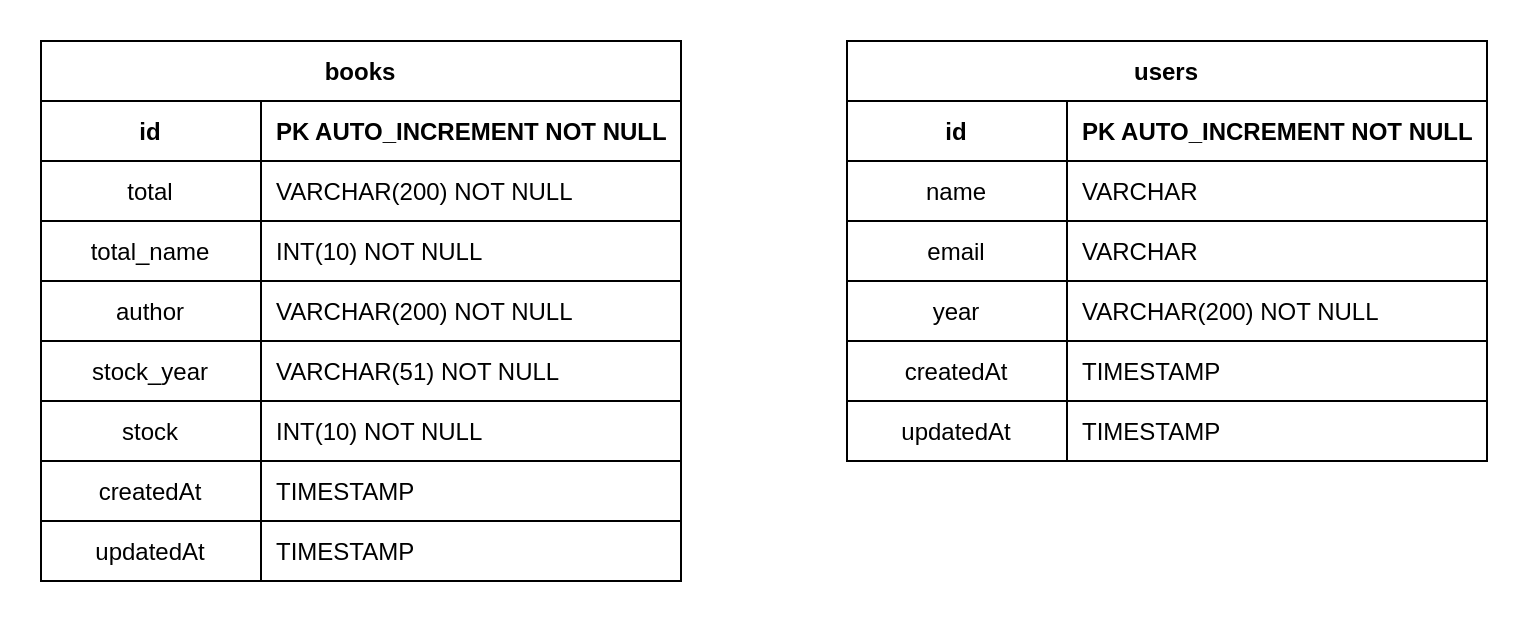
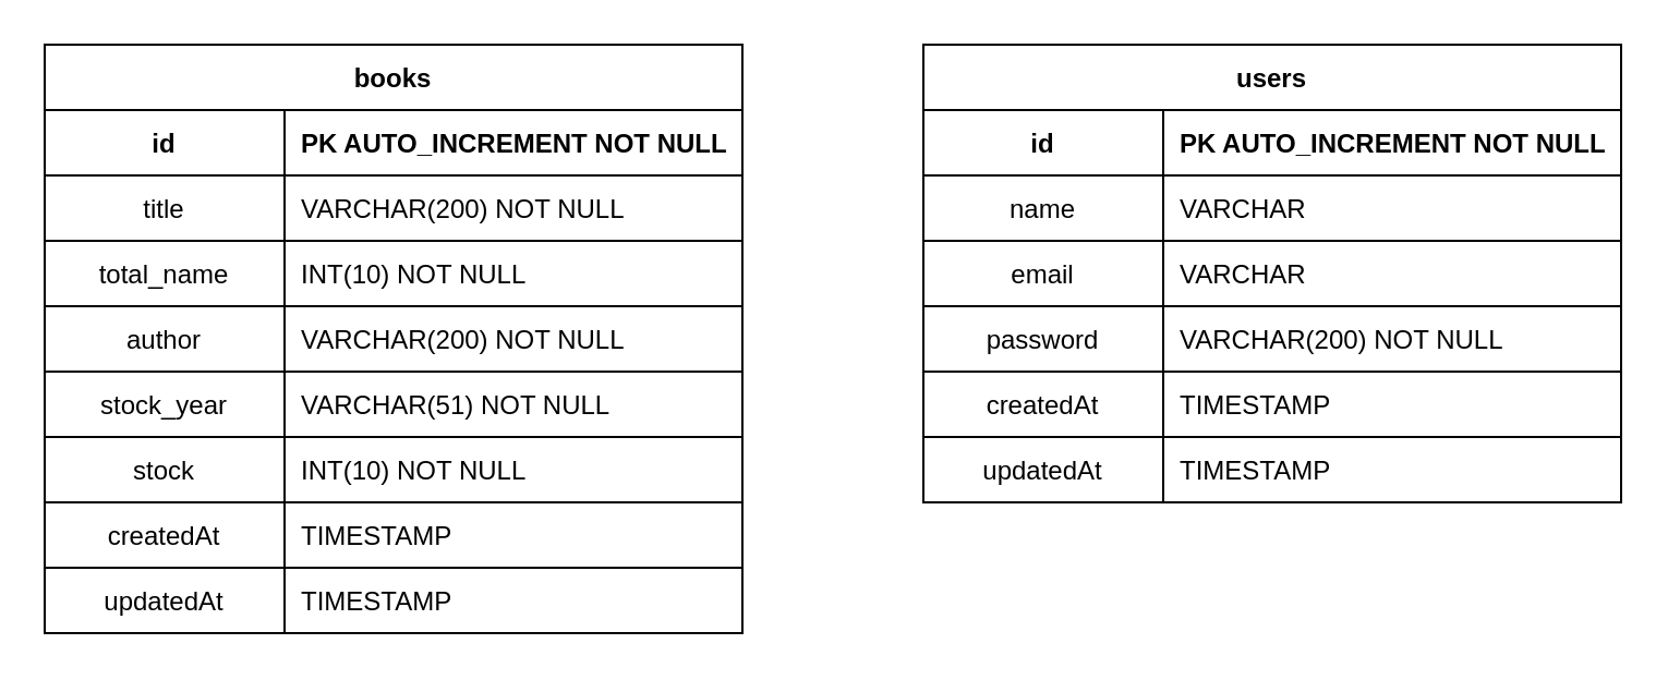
- <mxCell id="7" value="total" style="shape=partialRectangle;connectable=0;fillColor=none;top=0;left=0;bottom=0;right=0;fontStyle=0;overflow=hidden;" parent="6" vertex="1"><mxGeometry width="110.0" height="30" as="geometry"><mxRectangle width="110.0" height="30" as="alternateBounds" /></mxGeometry></mxCell>
+ <mxCell id="7" value="title" style="shape=partialRectangle;connectable=0;fillColor=none;top=0;left=0;bottom=0;right=0;fontStyle=0;overflow=hidden;" parent="6" vertex="1"><mxGeometry width="110.0" height="30" as="geometry"><mxRectangle width="110.0" height="30" as="alternateBounds" /></mxGeometry></mxCell>
- <mxCell id="38" value="year" style="shape=partialRectangle;connectable=0;fillColor=none;top=0;left=0;bottom=0;right=0;fontStyle=0;overflow=hidden;" parent="37" vertex="1"><mxGeometry width="110.0" height="30" as="geometry"><mxRectangle width="110.0" height="30" as="alternateBounds" /></mxGeometry></mxCell>
+ <mxCell id="38" value="password" style="shape=partialRectangle;connectable=0;fillColor=none;top=0;left=0;bottom=0;right=0;fontStyle=0;overflow=hidden;" parent="37" vertex="1"><mxGeometry width="110.0" height="30" as="geometry"><mxRectangle width="110.0" height="30" as="alternateBounds" /></mxGeometry></mxCell>
